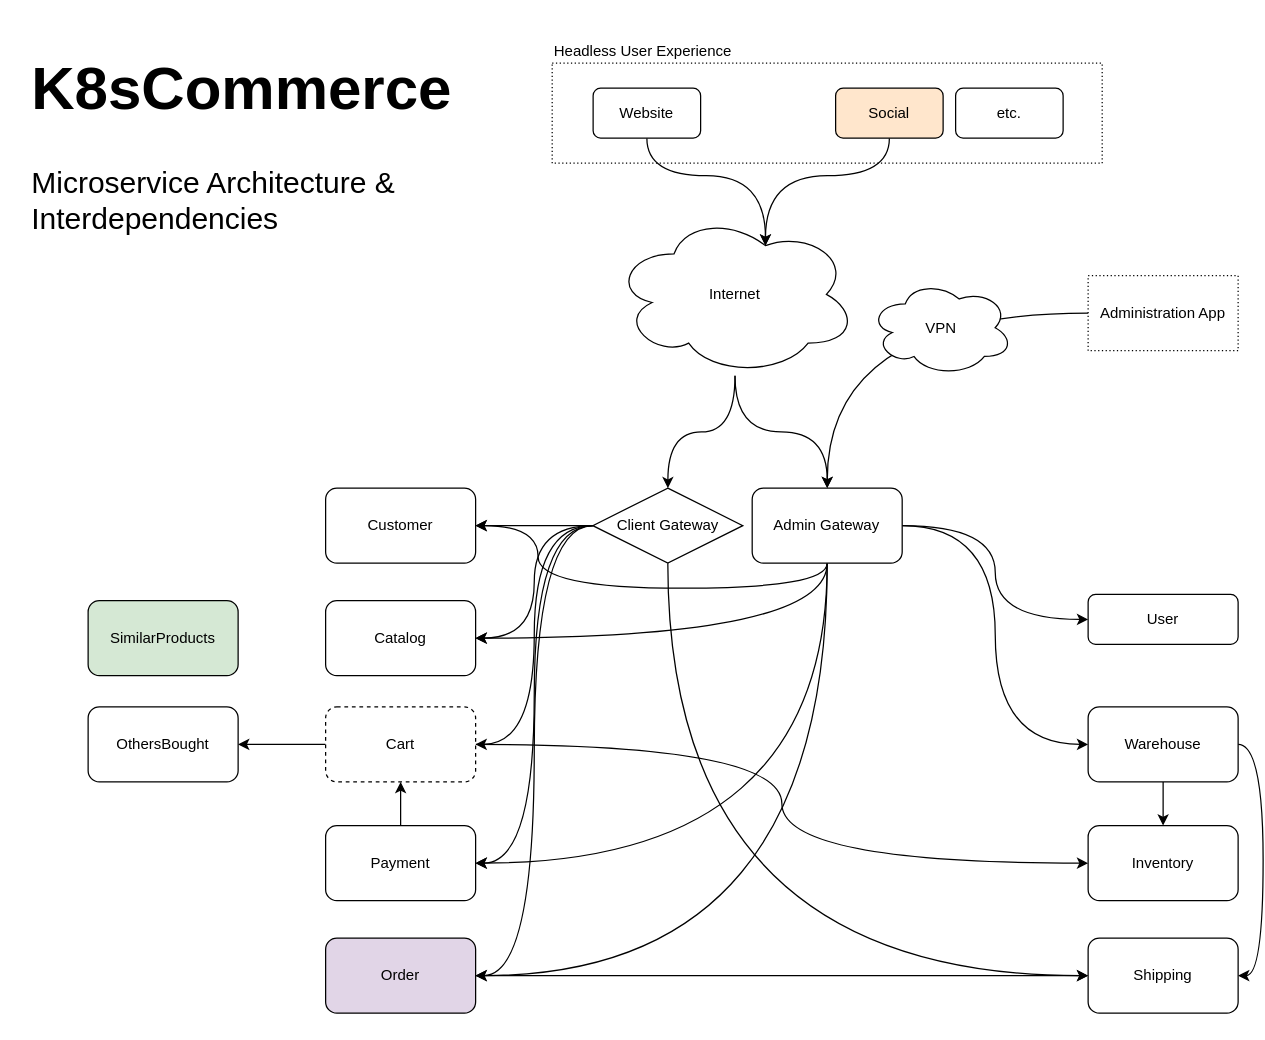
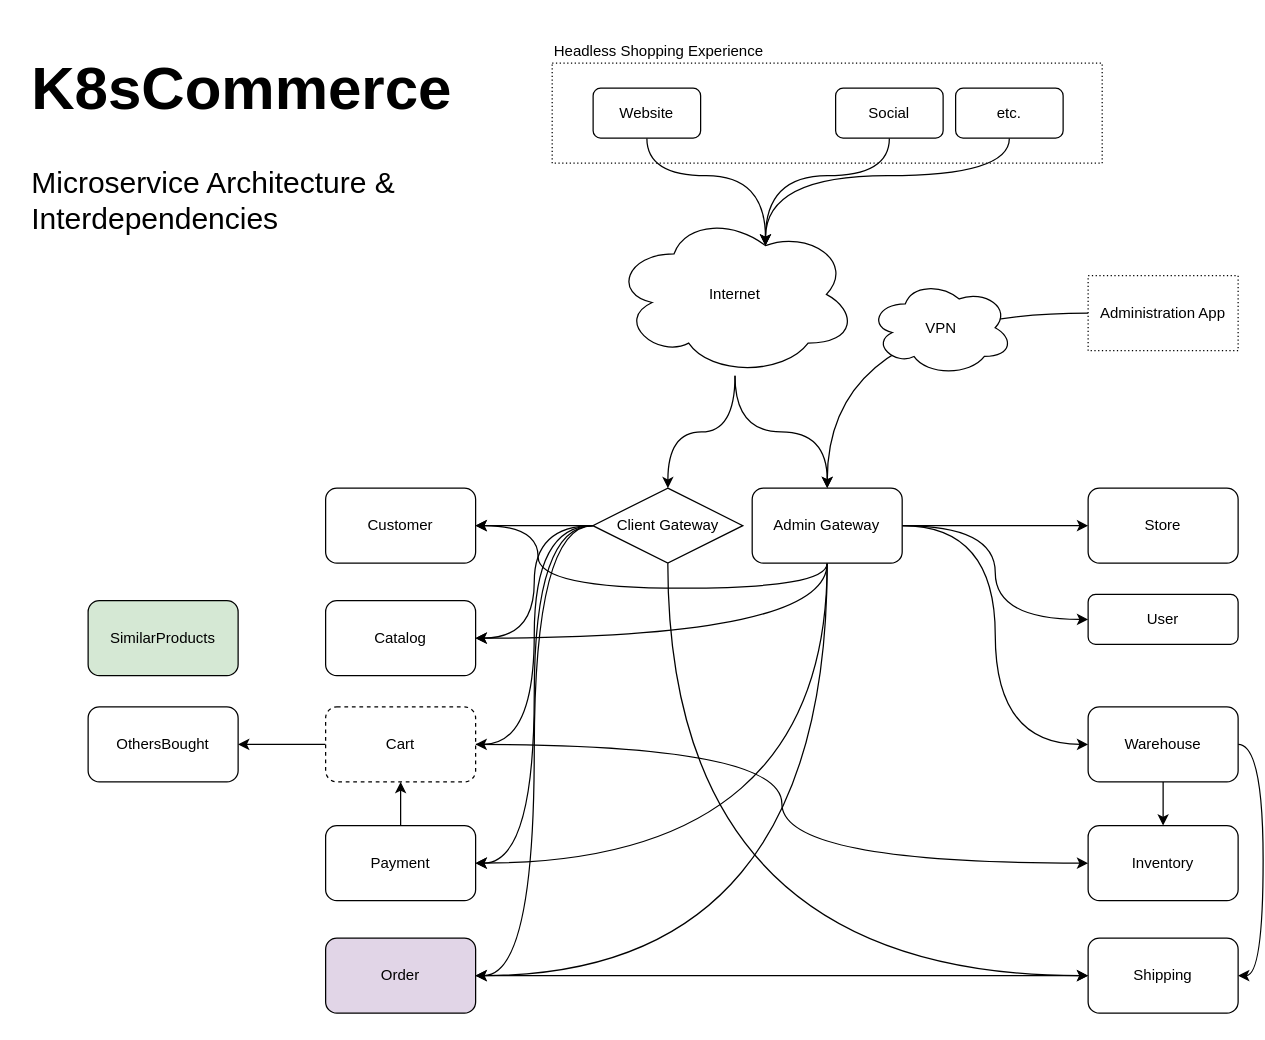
- <mxCell id="2" value="&lt;span style=&quot;&quot;&gt;Headless User Experience&lt;/span&gt;" style="whiteSpace=wrap;html=1;rounded=0;dashed=1;dashPattern=1 2;fontSize=12;fillColor=none;align=left;labelPosition=center;verticalLabelPosition=top;verticalAlign=bottom;textDirection=ltr;horizontal=1;" vertex="1" parent="1"><mxGeometry x="441.25" y="50" width="440" height="80" as="geometry" /></mxCell>
+ <mxCell id="2" value="&lt;span style=&quot;&quot;&gt;Headless Shopping Experience&lt;/span&gt;" style="whiteSpace=wrap;html=1;rounded=0;dashed=1;dashPattern=1 2;fontSize=12;fillColor=none;align=left;labelPosition=center;verticalLabelPosition=top;verticalAlign=bottom;textDirection=ltr;horizontal=1;" vertex="1" parent="1"><mxGeometry x="441.25" y="50" width="440" height="80" as="geometry" /></mxCell>
- <mxCell id="43" value="Social" style="rounded=1;whiteSpace=wrap;html=1;labelBackgroundColor=none;fontSize=12;fillColor=#ffe6cc;" vertex="1" parent="1"><mxGeometry x="668" y="70" width="86" height="40" as="geometry" /></mxCell>
+ <mxCell id="43" value="Social" style="rounded=1;whiteSpace=wrap;html=1;labelBackgroundColor=none;fontSize=12;" vertex="1" parent="1"><mxGeometry x="668" y="70" width="86" height="40" as="geometry" /></mxCell>
+ <mxCell id="44" style="edgeStyle=orthogonalEdgeStyle;curved=1;rounded=1;orthogonalLoop=1;jettySize=auto;html=1;fontSize=12;exitX=0.5;exitY=1;exitDx=0;exitDy=0;entryX=0.625;entryY=0.2;entryDx=0;entryDy=0;entryPerimeter=0;" edge="1" parent="1" source="45" target="12"><mxGeometry relative="1" as="geometry" /></mxCell>
+ <mxCell id="13" style="edgeStyle=orthogonalEdgeStyle;rounded=1;orthogonalLoop=1;jettySize=auto;html=1;curved=1;" edge="1" parent="1" source="20" target="29"><mxGeometry relative="1" as="geometry" /></mxCell>
+ <mxCell id="29" value="Store" style="rounded=1;whiteSpace=wrap;html=1;" vertex="1" parent="1"><mxGeometry x="870" y="390" width="120" height="60" as="geometry" /></mxCell>
